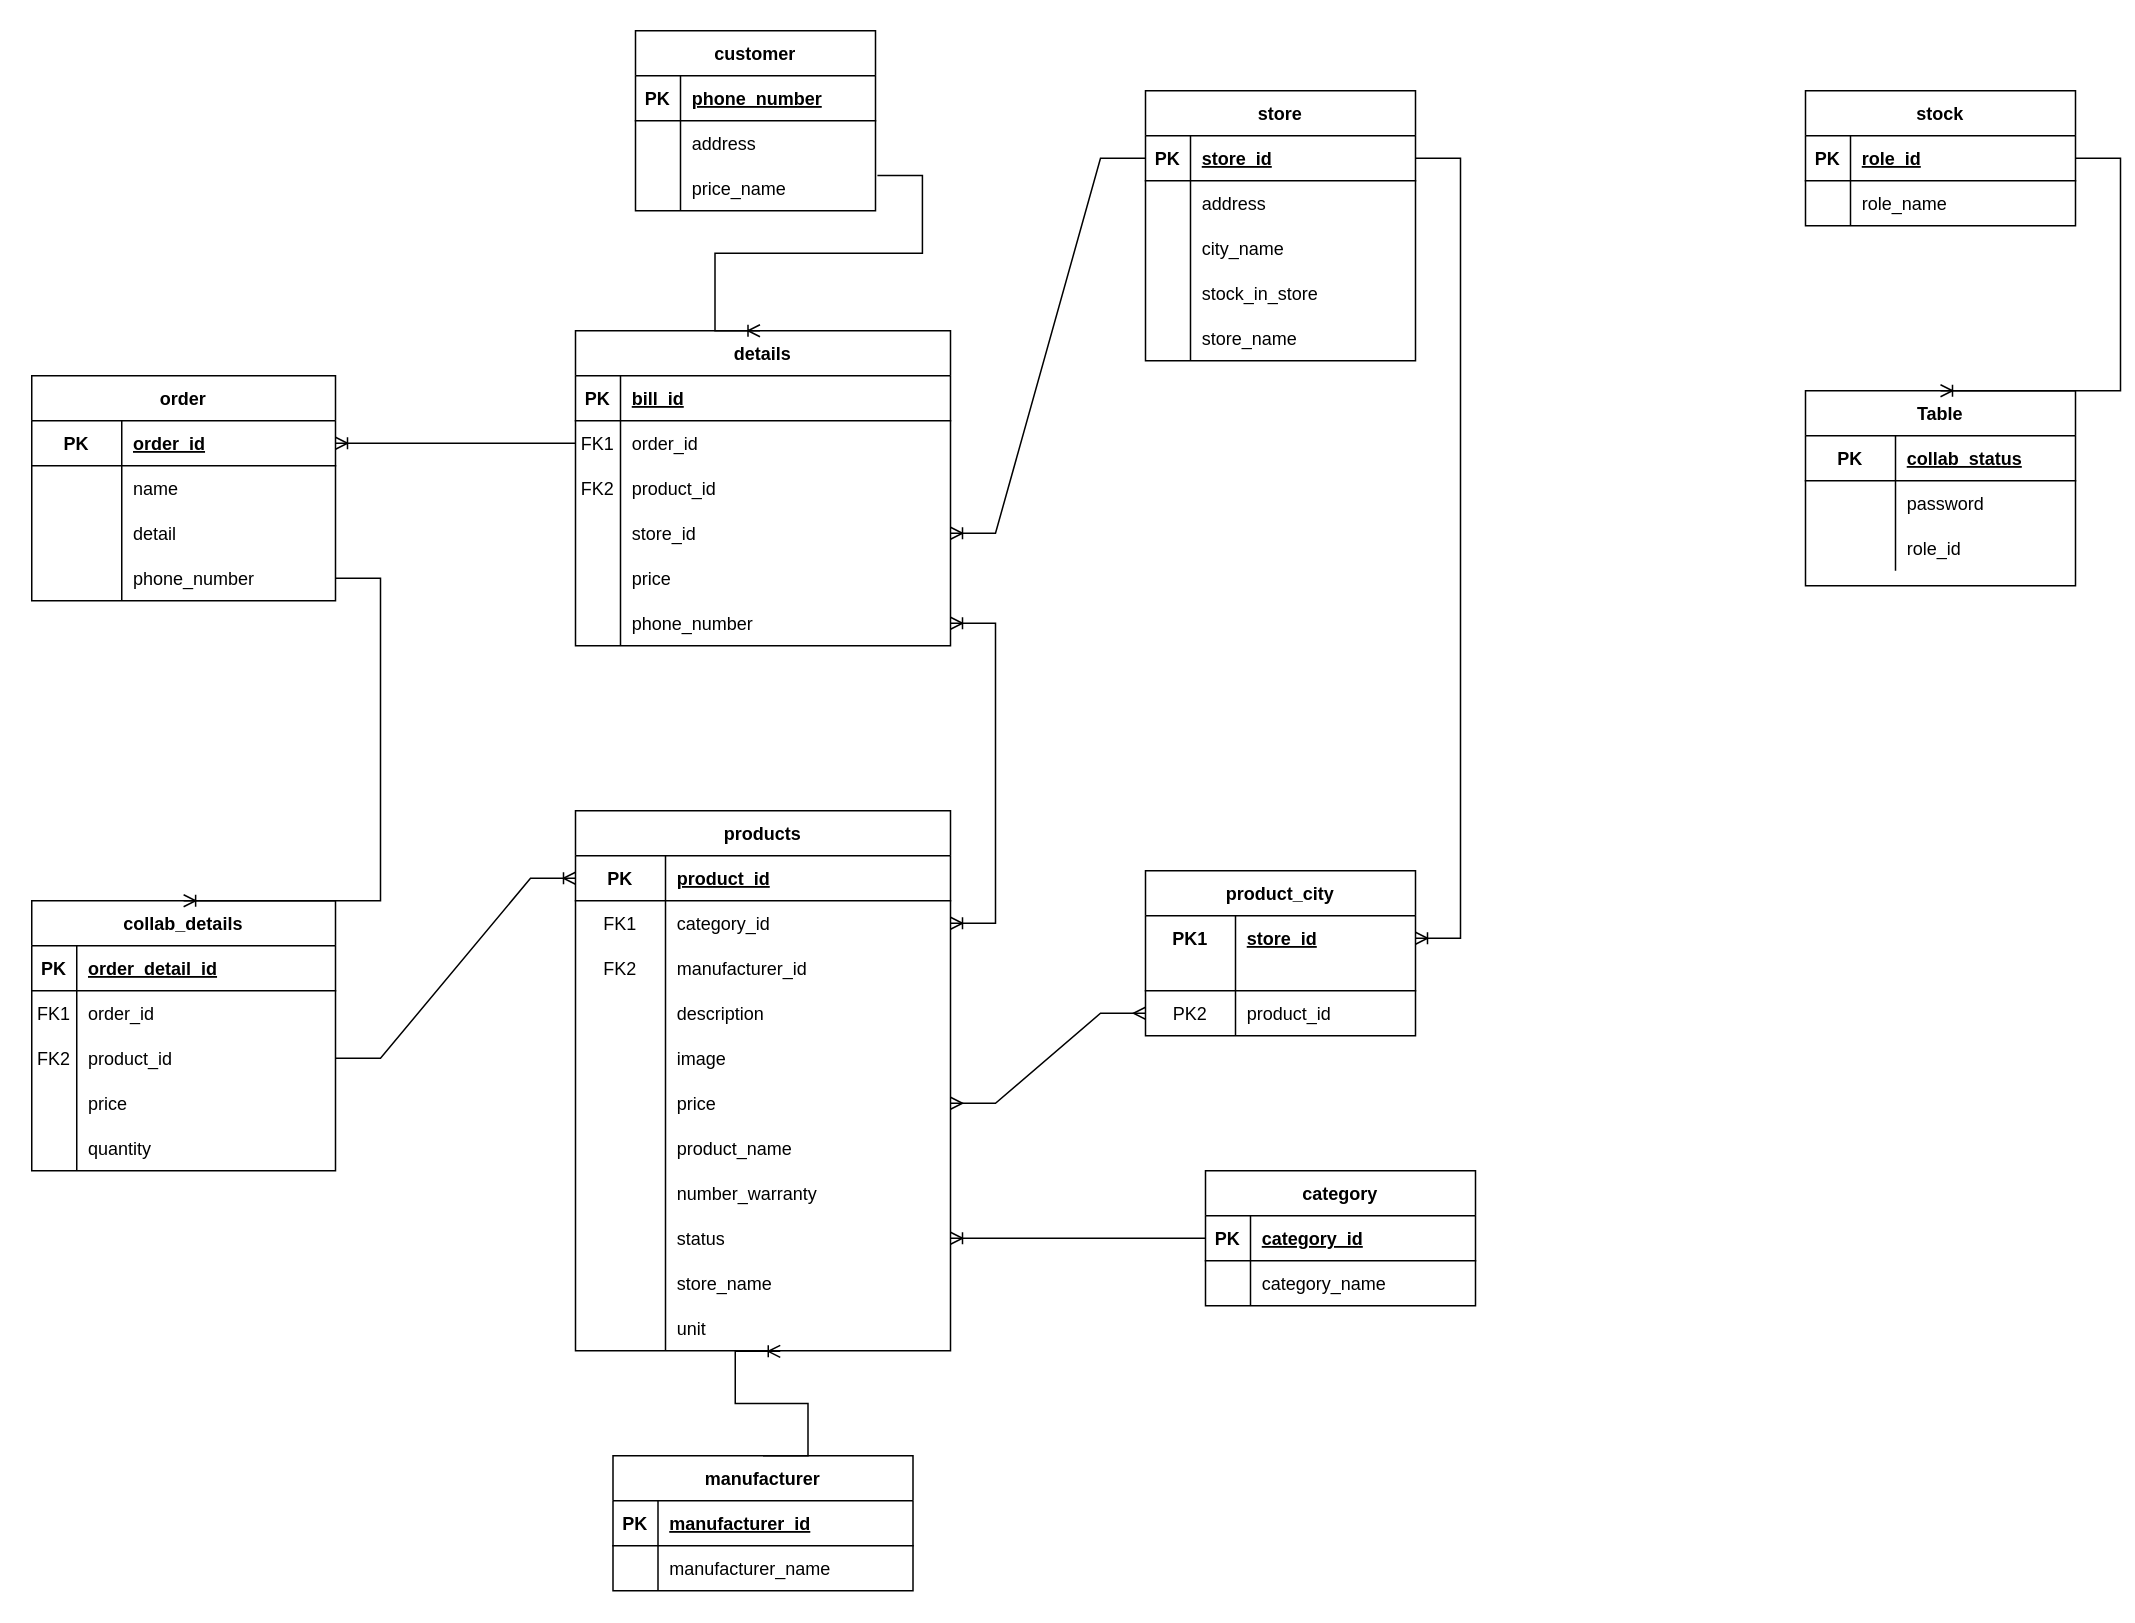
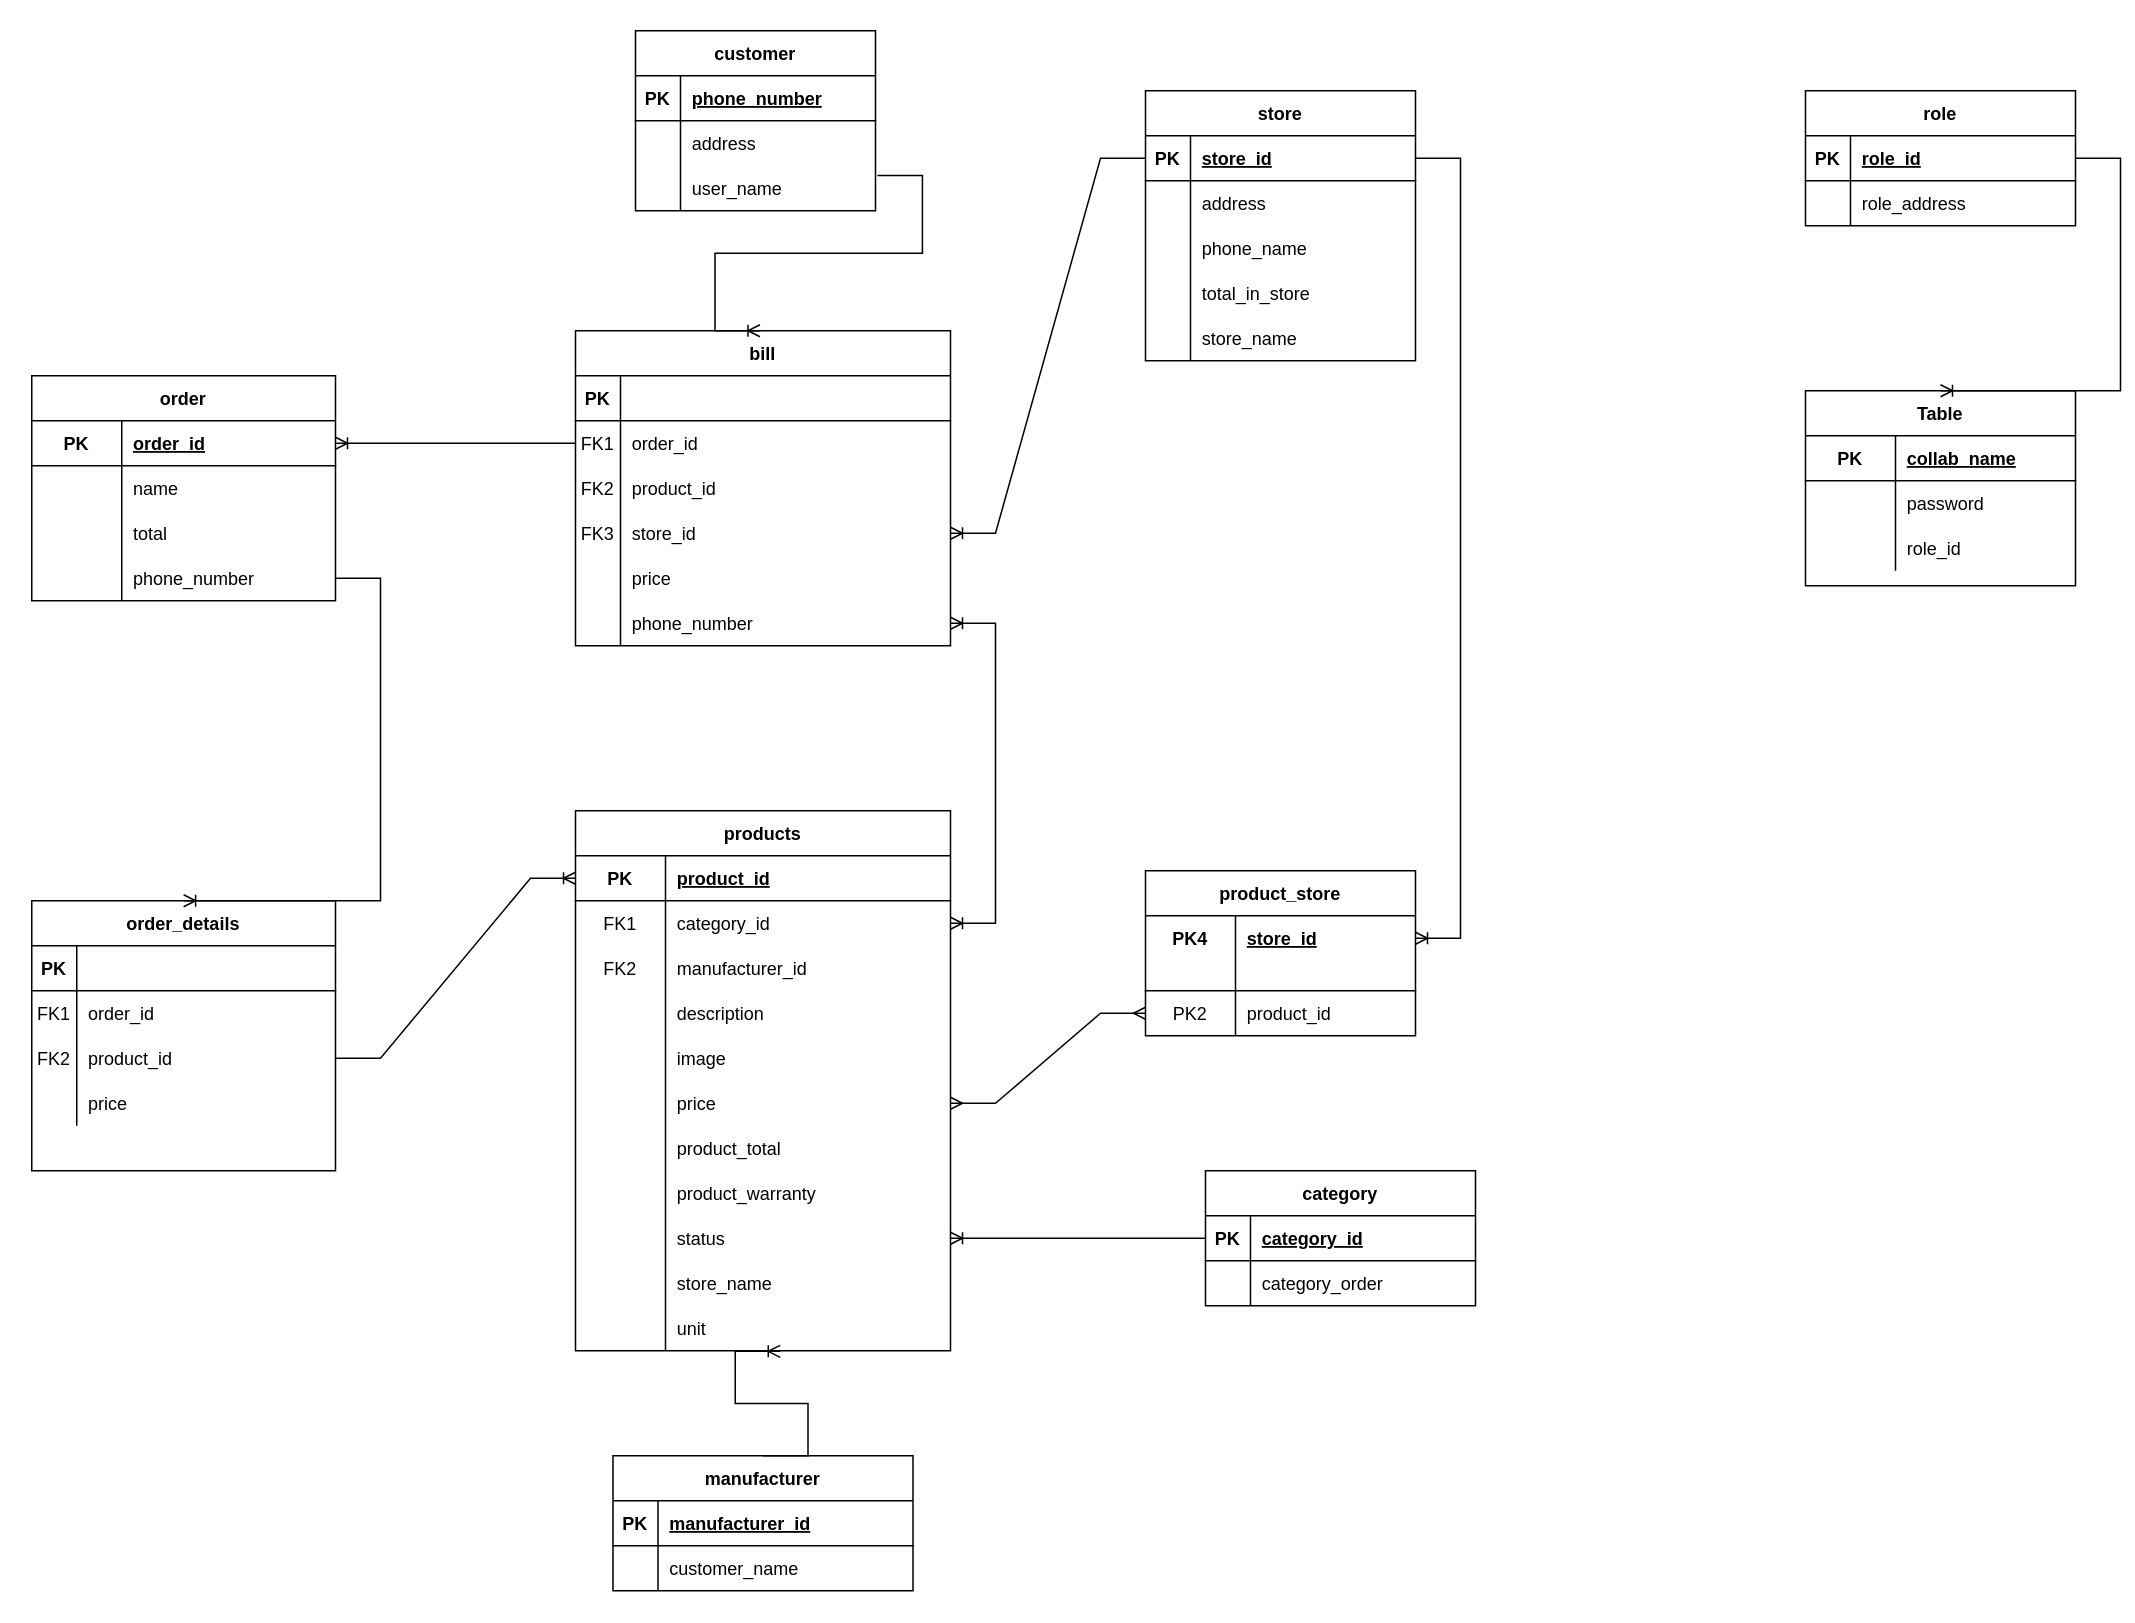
- <mxCell id="100" value="stock" style="shape=table;startSize=30;container=1;collapsible=1;childLayout=tableLayout;fixedRows=1;rowLines=0;fontStyle=1;align=center;resizeLast=1;" vertex="1" parent="1"><mxGeometry x="1203" y="60" width="180" height="90" as="geometry" /></mxCell>
+ <mxCell id="100" value="role" style="shape=table;startSize=30;container=1;collapsible=1;childLayout=tableLayout;fixedRows=1;rowLines=0;fontStyle=1;align=center;resizeLast=1;" vertex="1" parent="1"><mxGeometry x="1203" y="60" width="180" height="90" as="geometry" /></mxCell>
- <mxCell id="99" value="price_name" style="shape=partialRectangle;connectable=0;fillColor=none;top=0;left=0;bottom=0;right=0;align=left;spacingLeft=6;overflow=hidden;" vertex="1" parent="97"><mxGeometry x="30" width="130" height="30" as="geometry"><mxRectangle width="130" height="30" as="alternateBounds" /></mxGeometry></mxCell>
+ <mxCell id="99" value="user_name" style="shape=partialRectangle;connectable=0;fillColor=none;top=0;left=0;bottom=0;right=0;align=left;spacingLeft=6;overflow=hidden;" vertex="1" parent="97"><mxGeometry x="30" width="130" height="30" as="geometry"><mxRectangle width="130" height="30" as="alternateBounds" /></mxGeometry></mxCell>
- <mxCell id="106" value="role_name" style="shape=partialRectangle;connectable=0;fillColor=none;top=0;left=0;bottom=0;right=0;align=left;spacingLeft=6;overflow=hidden;" vertex="1" parent="104"><mxGeometry x="30" width="150" height="30" as="geometry"><mxRectangle width="150" height="30" as="alternateBounds" /></mxGeometry></mxCell>
+ <mxCell id="106" value="role_address" style="shape=partialRectangle;connectable=0;fillColor=none;top=0;left=0;bottom=0;right=0;align=left;spacingLeft=6;overflow=hidden;" vertex="1" parent="104"><mxGeometry x="30" width="150" height="30" as="geometry"><mxRectangle width="150" height="30" as="alternateBounds" /></mxGeometry></mxCell>
- <mxCell id="46" value="city_name" style="shape=partialRectangle;connectable=0;fillColor=none;top=0;left=0;bottom=0;right=0;align=left;spacingLeft=6;overflow=hidden;" vertex="1" parent="44"><mxGeometry x="30" width="150" height="30" as="geometry"><mxRectangle width="150" height="30" as="alternateBounds" /></mxGeometry></mxCell>
+ <mxCell id="46" value="phone_name" style="shape=partialRectangle;connectable=0;fillColor=none;top=0;left=0;bottom=0;right=0;align=left;spacingLeft=6;overflow=hidden;" vertex="1" parent="44"><mxGeometry x="30" width="150" height="30" as="geometry"><mxRectangle width="150" height="30" as="alternateBounds" /></mxGeometry></mxCell>
- <mxCell id="49" value="stock_in_store" style="shape=partialRectangle;connectable=0;fillColor=none;top=0;left=0;bottom=0;right=0;align=left;spacingLeft=6;overflow=hidden;" vertex="1" parent="47"><mxGeometry x="30" width="150" height="30" as="geometry"><mxRectangle width="150" height="30" as="alternateBounds" /></mxGeometry></mxCell>
+ <mxCell id="49" value="total_in_store" style="shape=partialRectangle;connectable=0;fillColor=none;top=0;left=0;bottom=0;right=0;align=left;spacingLeft=6;overflow=hidden;" vertex="1" parent="47"><mxGeometry x="30" width="150" height="30" as="geometry"><mxRectangle width="150" height="30" as="alternateBounds" /></mxGeometry></mxCell>
- <mxCell id="18" value="details" style="shape=table;startSize=30;container=1;collapsible=1;childLayout=tableLayout;fixedRows=1;rowLines=0;fontStyle=1;align=center;resizeLast=1;" vertex="1" parent="1"><mxGeometry x="383" y="220" width="250" height="210" as="geometry" /></mxCell>
+ <mxCell id="18" value="bill" style="shape=table;startSize=30;container=1;collapsible=1;childLayout=tableLayout;fixedRows=1;rowLines=0;fontStyle=1;align=center;resizeLast=1;" vertex="1" parent="1"><mxGeometry x="383" y="220" width="250" height="210" as="geometry" /></mxCell>
- <mxCell id="21" value="bill_id" style="shape=partialRectangle;overflow=hidden;connectable=0;fillColor=none;top=0;left=0;bottom=0;right=0;align=left;spacingLeft=6;fontStyle=5;" vertex="1" parent="19"><mxGeometry x="30" width="220" height="30" as="geometry"><mxRectangle width="220" height="30" as="alternateBounds" /></mxGeometry></mxCell>
- <mxCell id="110" value="collab_status" style="shape=partialRectangle;connectable=0;fillColor=none;top=0;left=0;bottom=0;right=0;align=left;spacingLeft=6;fontStyle=5;overflow=hidden;" vertex="1" parent="108"><mxGeometry x="60" width="120" height="30" as="geometry"><mxRectangle width="120" height="30" as="alternateBounds" /></mxGeometry></mxCell>
+ <mxCell id="110" value="collab_name" style="shape=partialRectangle;connectable=0;fillColor=none;top=0;left=0;bottom=0;right=0;align=left;spacingLeft=6;fontStyle=5;overflow=hidden;" vertex="1" parent="108"><mxGeometry x="60" width="120" height="30" as="geometry"><mxRectangle width="120" height="30" as="alternateBounds" /></mxGeometry></mxCell>
+ <mxCell id="29" value="FK3" style="shape=partialRectangle;overflow=hidden;connectable=0;fillColor=none;top=0;left=0;bottom=0;right=0;" vertex="1" parent="28"><mxGeometry width="30" height="30" as="geometry"><mxRectangle width="30" height="30" as="alternateBounds" /></mxGeometry></mxCell>
- <mxCell id="76" value="detail" style="shape=partialRectangle;connectable=0;fillColor=none;top=0;left=0;bottom=0;right=0;align=left;spacingLeft=6;overflow=hidden;" vertex="1" parent="74"><mxGeometry x="60" width="142.5" height="30" as="geometry"><mxRectangle width="142.5" height="30" as="alternateBounds" /></mxGeometry></mxCell>
+ <mxCell id="76" value="total" style="shape=partialRectangle;connectable=0;fillColor=none;top=0;left=0;bottom=0;right=0;align=left;spacingLeft=6;overflow=hidden;" vertex="1" parent="74"><mxGeometry x="60" width="142.5" height="30" as="geometry"><mxRectangle width="142.5" height="30" as="alternateBounds" /></mxGeometry></mxCell>
- <mxCell id="80" value="product_city" style="shape=table;startSize=30;container=1;collapsible=1;childLayout=tableLayout;fixedRows=1;rowLines=0;fontStyle=1;align=center;resizeLast=1;" vertex="1" parent="1"><mxGeometry x="763" y="580" width="180" height="110" as="geometry" /></mxCell>
+ <mxCell id="80" value="product_store" style="shape=table;startSize=30;container=1;collapsible=1;childLayout=tableLayout;fixedRows=1;rowLines=0;fontStyle=1;align=center;resizeLast=1;" vertex="1" parent="1"><mxGeometry x="763" y="580" width="180" height="110" as="geometry" /></mxCell>
- <mxCell id="2" value="collab_details" style="shape=table;startSize=30;container=1;collapsible=1;childLayout=tableLayout;fixedRows=1;rowLines=0;fontStyle=1;align=center;resizeLast=1;" vertex="1" parent="1"><mxGeometry x="20.5" y="600" width="202.5" height="180" as="geometry" /></mxCell>
+ <mxCell id="2" value="order_details" style="shape=table;startSize=30;container=1;collapsible=1;childLayout=tableLayout;fixedRows=1;rowLines=0;fontStyle=1;align=center;resizeLast=1;" vertex="1" parent="1"><mxGeometry x="20.5" y="600" width="202.5" height="180" as="geometry" /></mxCell>
- <mxCell id="82" value="PK1" style="shape=partialRectangle;connectable=0;fillColor=none;top=0;left=0;bottom=0;right=0;fontStyle=1;overflow=hidden;" vertex="1" parent="81"><mxGeometry width="60" height="30" as="geometry"><mxRectangle width="60" height="30" as="alternateBounds" /></mxGeometry></mxCell>
+ <mxCell id="82" value="PK4" style="shape=partialRectangle;connectable=0;fillColor=none;top=0;left=0;bottom=0;right=0;fontStyle=1;overflow=hidden;" vertex="1" parent="81"><mxGeometry width="60" height="30" as="geometry"><mxRectangle width="60" height="30" as="alternateBounds" /></mxGeometry></mxCell>
- <mxCell id="5" value="order_detail_id" style="shape=partialRectangle;overflow=hidden;connectable=0;fillColor=none;top=0;left=0;bottom=0;right=0;align=left;spacingLeft=6;fontStyle=5;" vertex="1" parent="3"><mxGeometry x="30" width="172.5" height="30" as="geometry"><mxRectangle width="172.5" height="30" as="alternateBounds" /></mxGeometry></mxCell>
- <mxCell id="17" value="quantity" style="shape=partialRectangle;overflow=hidden;connectable=0;fillColor=none;top=0;left=0;bottom=0;right=0;align=left;spacingLeft=6;" vertex="1" parent="15"><mxGeometry x="30" width="172.5" height="30" as="geometry"><mxRectangle width="172.5" height="30" as="alternateBounds" /></mxGeometry></mxCell>
- <mxCell id="138" value="product_name" style="shape=partialRectangle;connectable=0;fillColor=none;top=0;left=0;bottom=0;right=0;align=left;spacingLeft=6;overflow=hidden;" vertex="1" parent="136"><mxGeometry x="60" width="190" height="30" as="geometry"><mxRectangle width="190" height="30" as="alternateBounds" /></mxGeometry></mxCell>
+ <mxCell id="138" value="product_total" style="shape=partialRectangle;connectable=0;fillColor=none;top=0;left=0;bottom=0;right=0;align=left;spacingLeft=6;overflow=hidden;" vertex="1" parent="136"><mxGeometry x="60" width="190" height="30" as="geometry"><mxRectangle width="190" height="30" as="alternateBounds" /></mxGeometry></mxCell>
- <mxCell id="141" value="number_warranty" style="shape=partialRectangle;connectable=0;fillColor=none;top=0;left=0;bottom=0;right=0;align=left;spacingLeft=6;overflow=hidden;" vertex="1" parent="139"><mxGeometry x="60" width="190" height="30" as="geometry"><mxRectangle width="190" height="30" as="alternateBounds" /></mxGeometry></mxCell>
+ <mxCell id="141" value="product_warranty" style="shape=partialRectangle;connectable=0;fillColor=none;top=0;left=0;bottom=0;right=0;align=left;spacingLeft=6;overflow=hidden;" vertex="1" parent="139"><mxGeometry x="60" width="190" height="30" as="geometry"><mxRectangle width="190" height="30" as="alternateBounds" /></mxGeometry></mxCell>
- <mxCell id="66" value="category_name" style="shape=partialRectangle;connectable=0;fillColor=none;top=0;left=0;bottom=0;right=0;align=left;spacingLeft=6;overflow=hidden;" vertex="1" parent="64"><mxGeometry x="30" width="150" height="30" as="geometry"><mxRectangle width="150" height="30" as="alternateBounds" /></mxGeometry></mxCell>
+ <mxCell id="66" value="category_order" style="shape=partialRectangle;connectable=0;fillColor=none;top=0;left=0;bottom=0;right=0;align=left;spacingLeft=6;overflow=hidden;" vertex="1" parent="64"><mxGeometry x="30" width="150" height="30" as="geometry"><mxRectangle width="150" height="30" as="alternateBounds" /></mxGeometry></mxCell>
- <mxCell id="59" value="manufacturer_name" style="shape=partialRectangle;connectable=0;fillColor=none;top=0;left=0;bottom=0;right=0;align=left;spacingLeft=6;overflow=hidden;" vertex="1" parent="57"><mxGeometry x="30" width="170" height="30" as="geometry"><mxRectangle width="170" height="30" as="alternateBounds" /></mxGeometry></mxCell>
+ <mxCell id="59" value="customer_name" style="shape=partialRectangle;connectable=0;fillColor=none;top=0;left=0;bottom=0;right=0;align=left;spacingLeft=6;overflow=hidden;" vertex="1" parent="57"><mxGeometry x="30" width="170" height="30" as="geometry"><mxRectangle width="170" height="30" as="alternateBounds" /></mxGeometry></mxCell>
